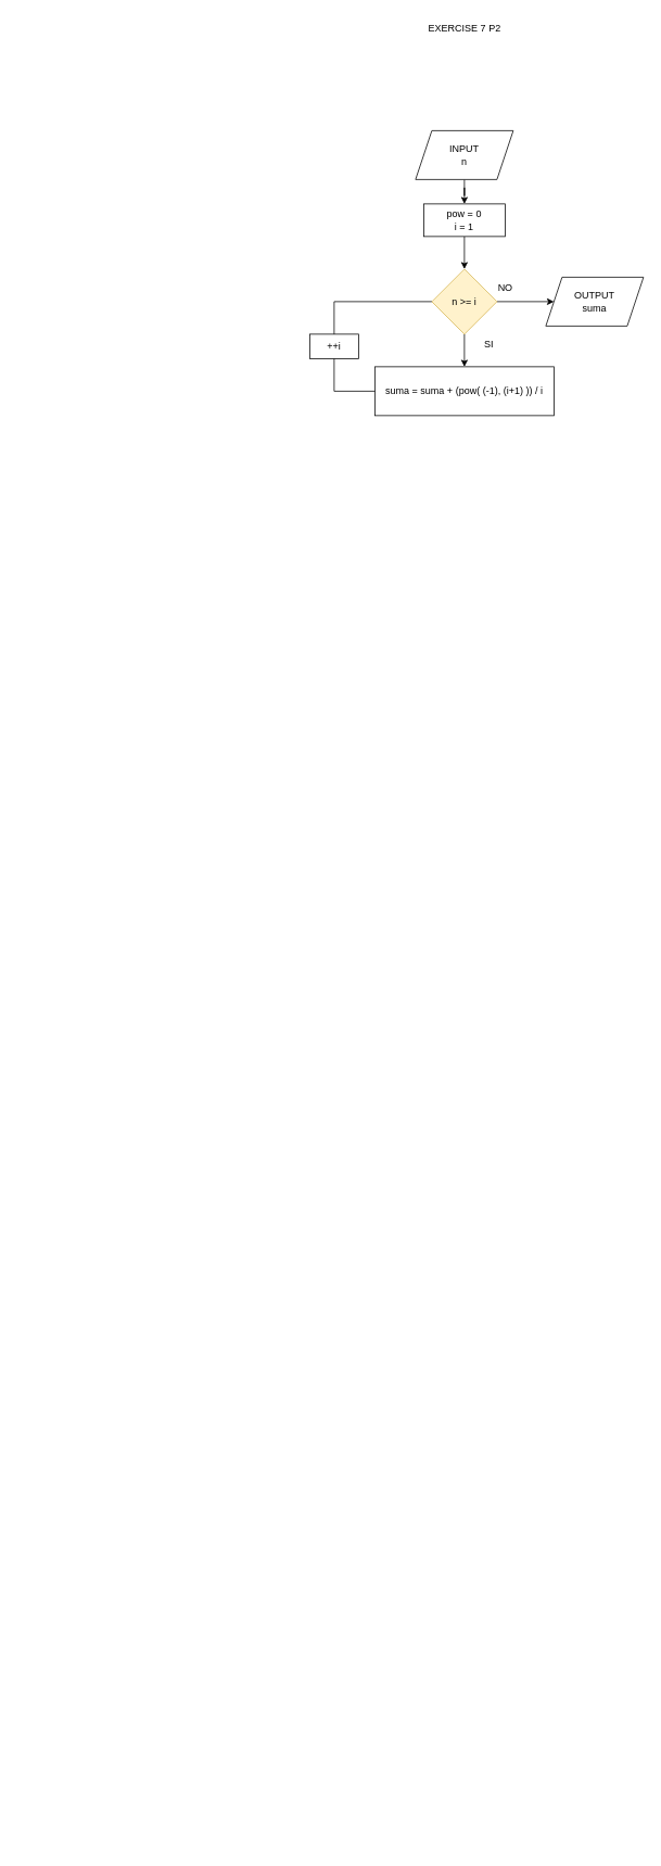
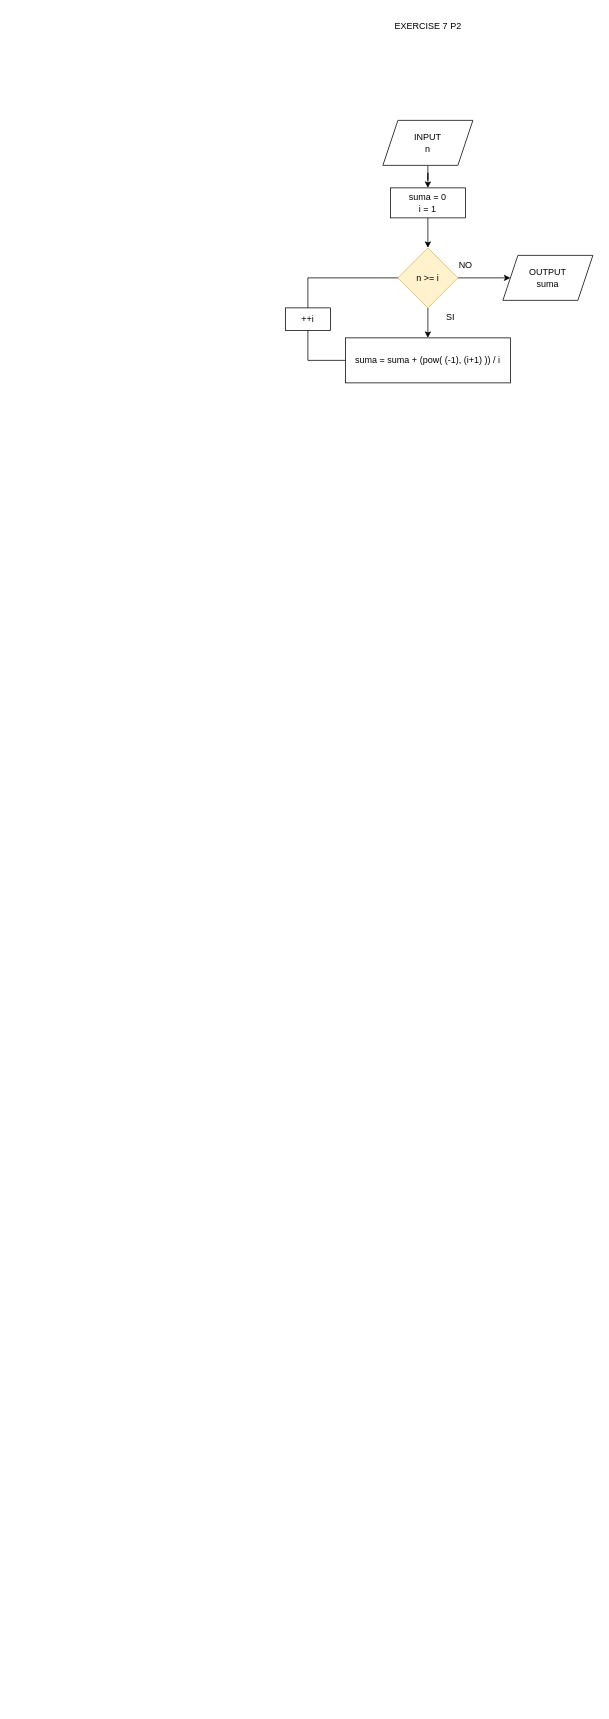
- <mxCell id="7" value="pow = 0&lt;div&gt;i = 1&lt;/div&gt;" style="whiteSpace=wrap;html=1;" vertex="1" parent="1"><mxGeometry x="520" y="250" width="100" height="40" as="geometry" /></mxCell>
+ <mxCell id="7" value="suma = 0&lt;div&gt;i = 1&lt;/div&gt;" style="whiteSpace=wrap;html=1;" vertex="1" parent="1"><mxGeometry x="520" y="250" width="100" height="40" as="geometry" /></mxCell>
